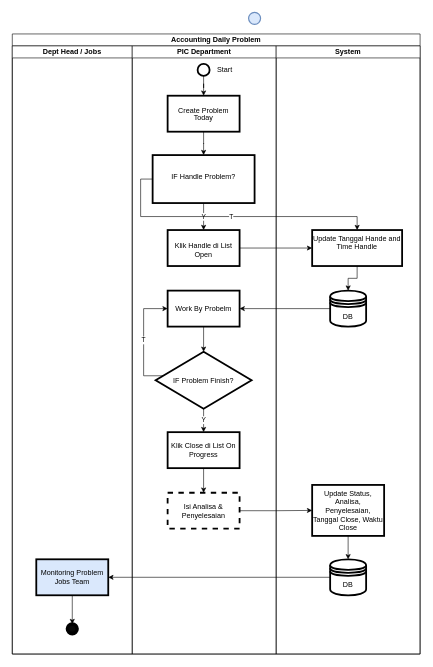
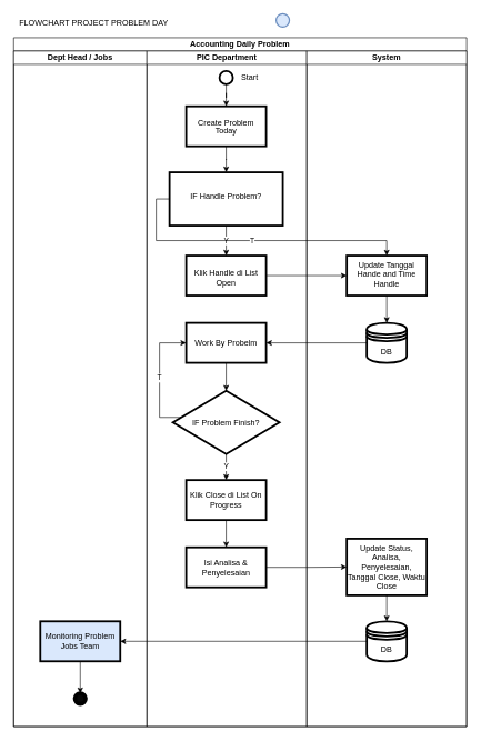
+ <mxCell id="36" value="FLOWCHART PROJECT PROBLEM DAY" style="text;html=1;align=center;verticalAlign=middle;resizable=0;points=[];autosize=1;strokeColor=none;fillColor=none;fontSize=12;" vertex="1" parent="1"><mxGeometry y="20" width="240" height="30" as="geometry" x="20" /></mxCell>
- <mxCell id="29" value="Update Tanggal Hande and Time Handle" style="whiteSpace=wrap;html=1;verticalAlign=top;strokeWidth=3;" vertex="1" parent="27"><mxGeometry x="60" y="307" width="150" height="60" as="geometry" /></mxCell>
+ <mxCell id="29" value="Update Tanggal Hande and Time Handle" style="whiteSpace=wrap;html=1;verticalAlign=top;strokeWidth=3;" vertex="1" parent="27"><mxGeometry x="60" y="307" width="120" height="60" as="geometry" /></mxCell>
- <mxCell id="22" value="Isi Analisa &amp;amp; Penyelesaian" style="whiteSpace=wrap;html=1;rounded=0;shadow=0;glass=0;sketch=0;strokeWidth=3;dashed=1;" vertex="1" parent="7"><mxGeometry x="59" y="745" width="120" height="60" as="geometry" /></mxCell>
+ <mxCell id="22" value="Isi Analisa &amp;amp; Penyelesaian" style="whiteSpace=wrap;html=1;rounded=0;shadow=0;glass=0;sketch=0;strokeWidth=3;" vertex="1" parent="7"><mxGeometry x="59" y="745" width="120" height="60" as="geometry" /></mxCell>
